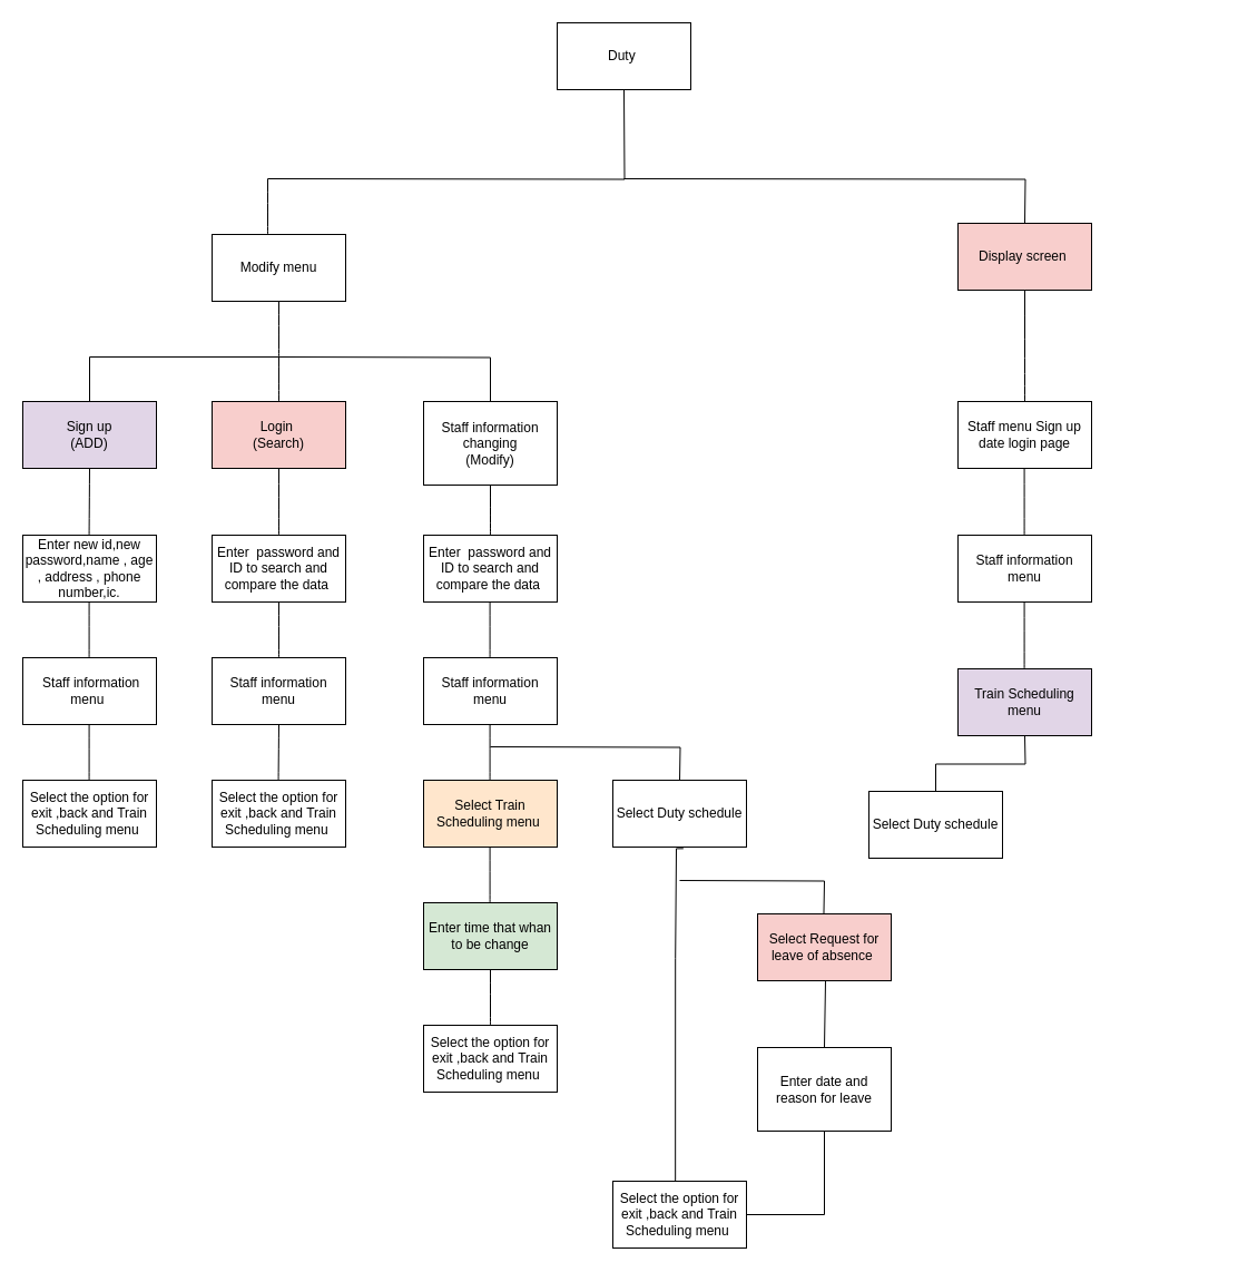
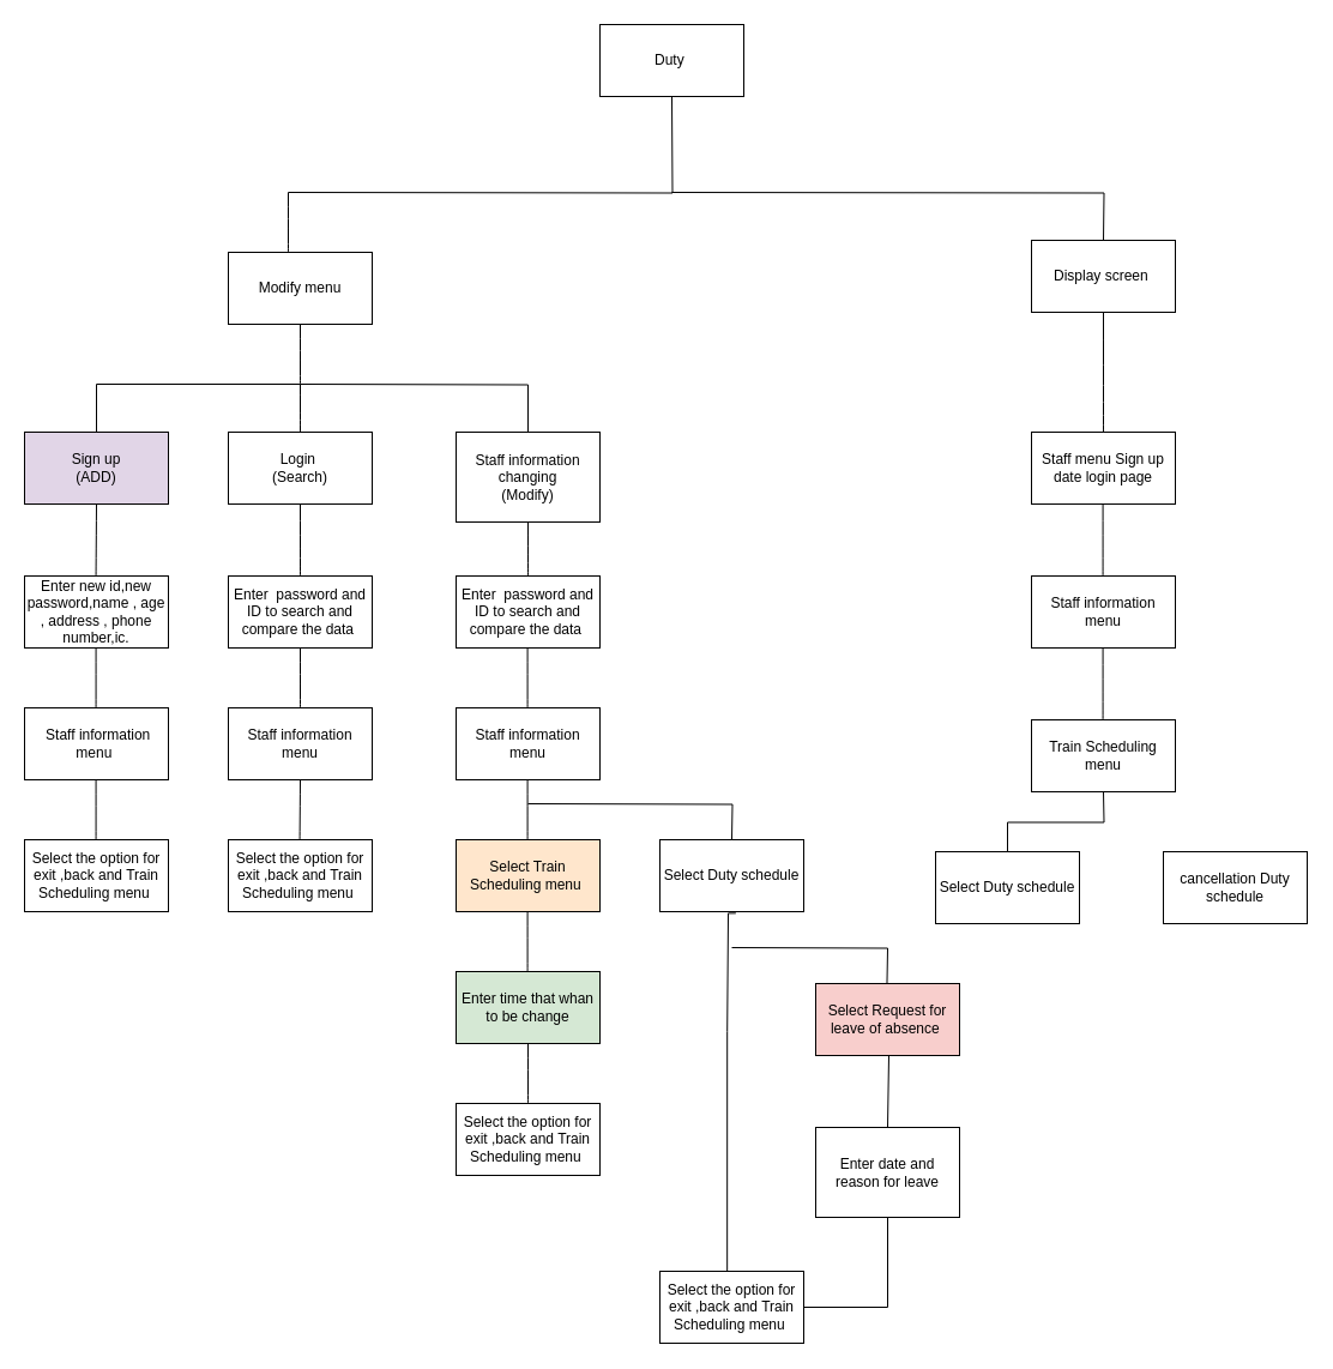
- <mxCell id="21" value="Display screen&amp;nbsp;" style="whiteSpace=wrap;html=1;rounded=0;fillColor=#f8cecc;" parent="1" vertex="1"><mxGeometry x="860" y="200" width="120" height="60" as="geometry" /></mxCell>
+ <mxCell id="21" value="Display screen&amp;nbsp;" style="whiteSpace=wrap;html=1;rounded=0;" parent="1" vertex="1"><mxGeometry x="860" y="200" width="120" height="60" as="geometry" /></mxCell>
- <mxCell id="3" value="Login&amp;nbsp;&lt;div&gt;(Search)&lt;/div&gt;" style="rounded=0;whiteSpace=wrap;html=1;fillColor=#f8cecc;" parent="1" vertex="1"><mxGeometry x="190" y="360" width="120" height="60" as="geometry" /></mxCell>
+ <mxCell id="3" value="Login&amp;nbsp;&lt;div&gt;(Search)&lt;/div&gt;" style="rounded=0;whiteSpace=wrap;html=1;" parent="1" vertex="1"><mxGeometry x="190" y="360" width="120" height="60" as="geometry" /></mxCell>
- <mxCell id="30" value="Train Scheduling menu" style="whiteSpace=wrap;html=1;rounded=0;fillColor=#e1d5e7;" parent="1" vertex="1"><mxGeometry x="860" y="600" width="120" height="60" as="geometry" /></mxCell>
+ <mxCell id="30" value="Train Scheduling menu" style="whiteSpace=wrap;html=1;rounded=0;" parent="1" vertex="1"><mxGeometry x="860" y="600" width="120" height="60" as="geometry" /></mxCell>
+ <mxCell id="48" value="cancellation Duty schedule" style="whiteSpace=wrap;html=1;rounded=0;" parent="1" vertex="1"><mxGeometry x="970" y="710" width="120" height="60" as="geometry" /></mxCell>
